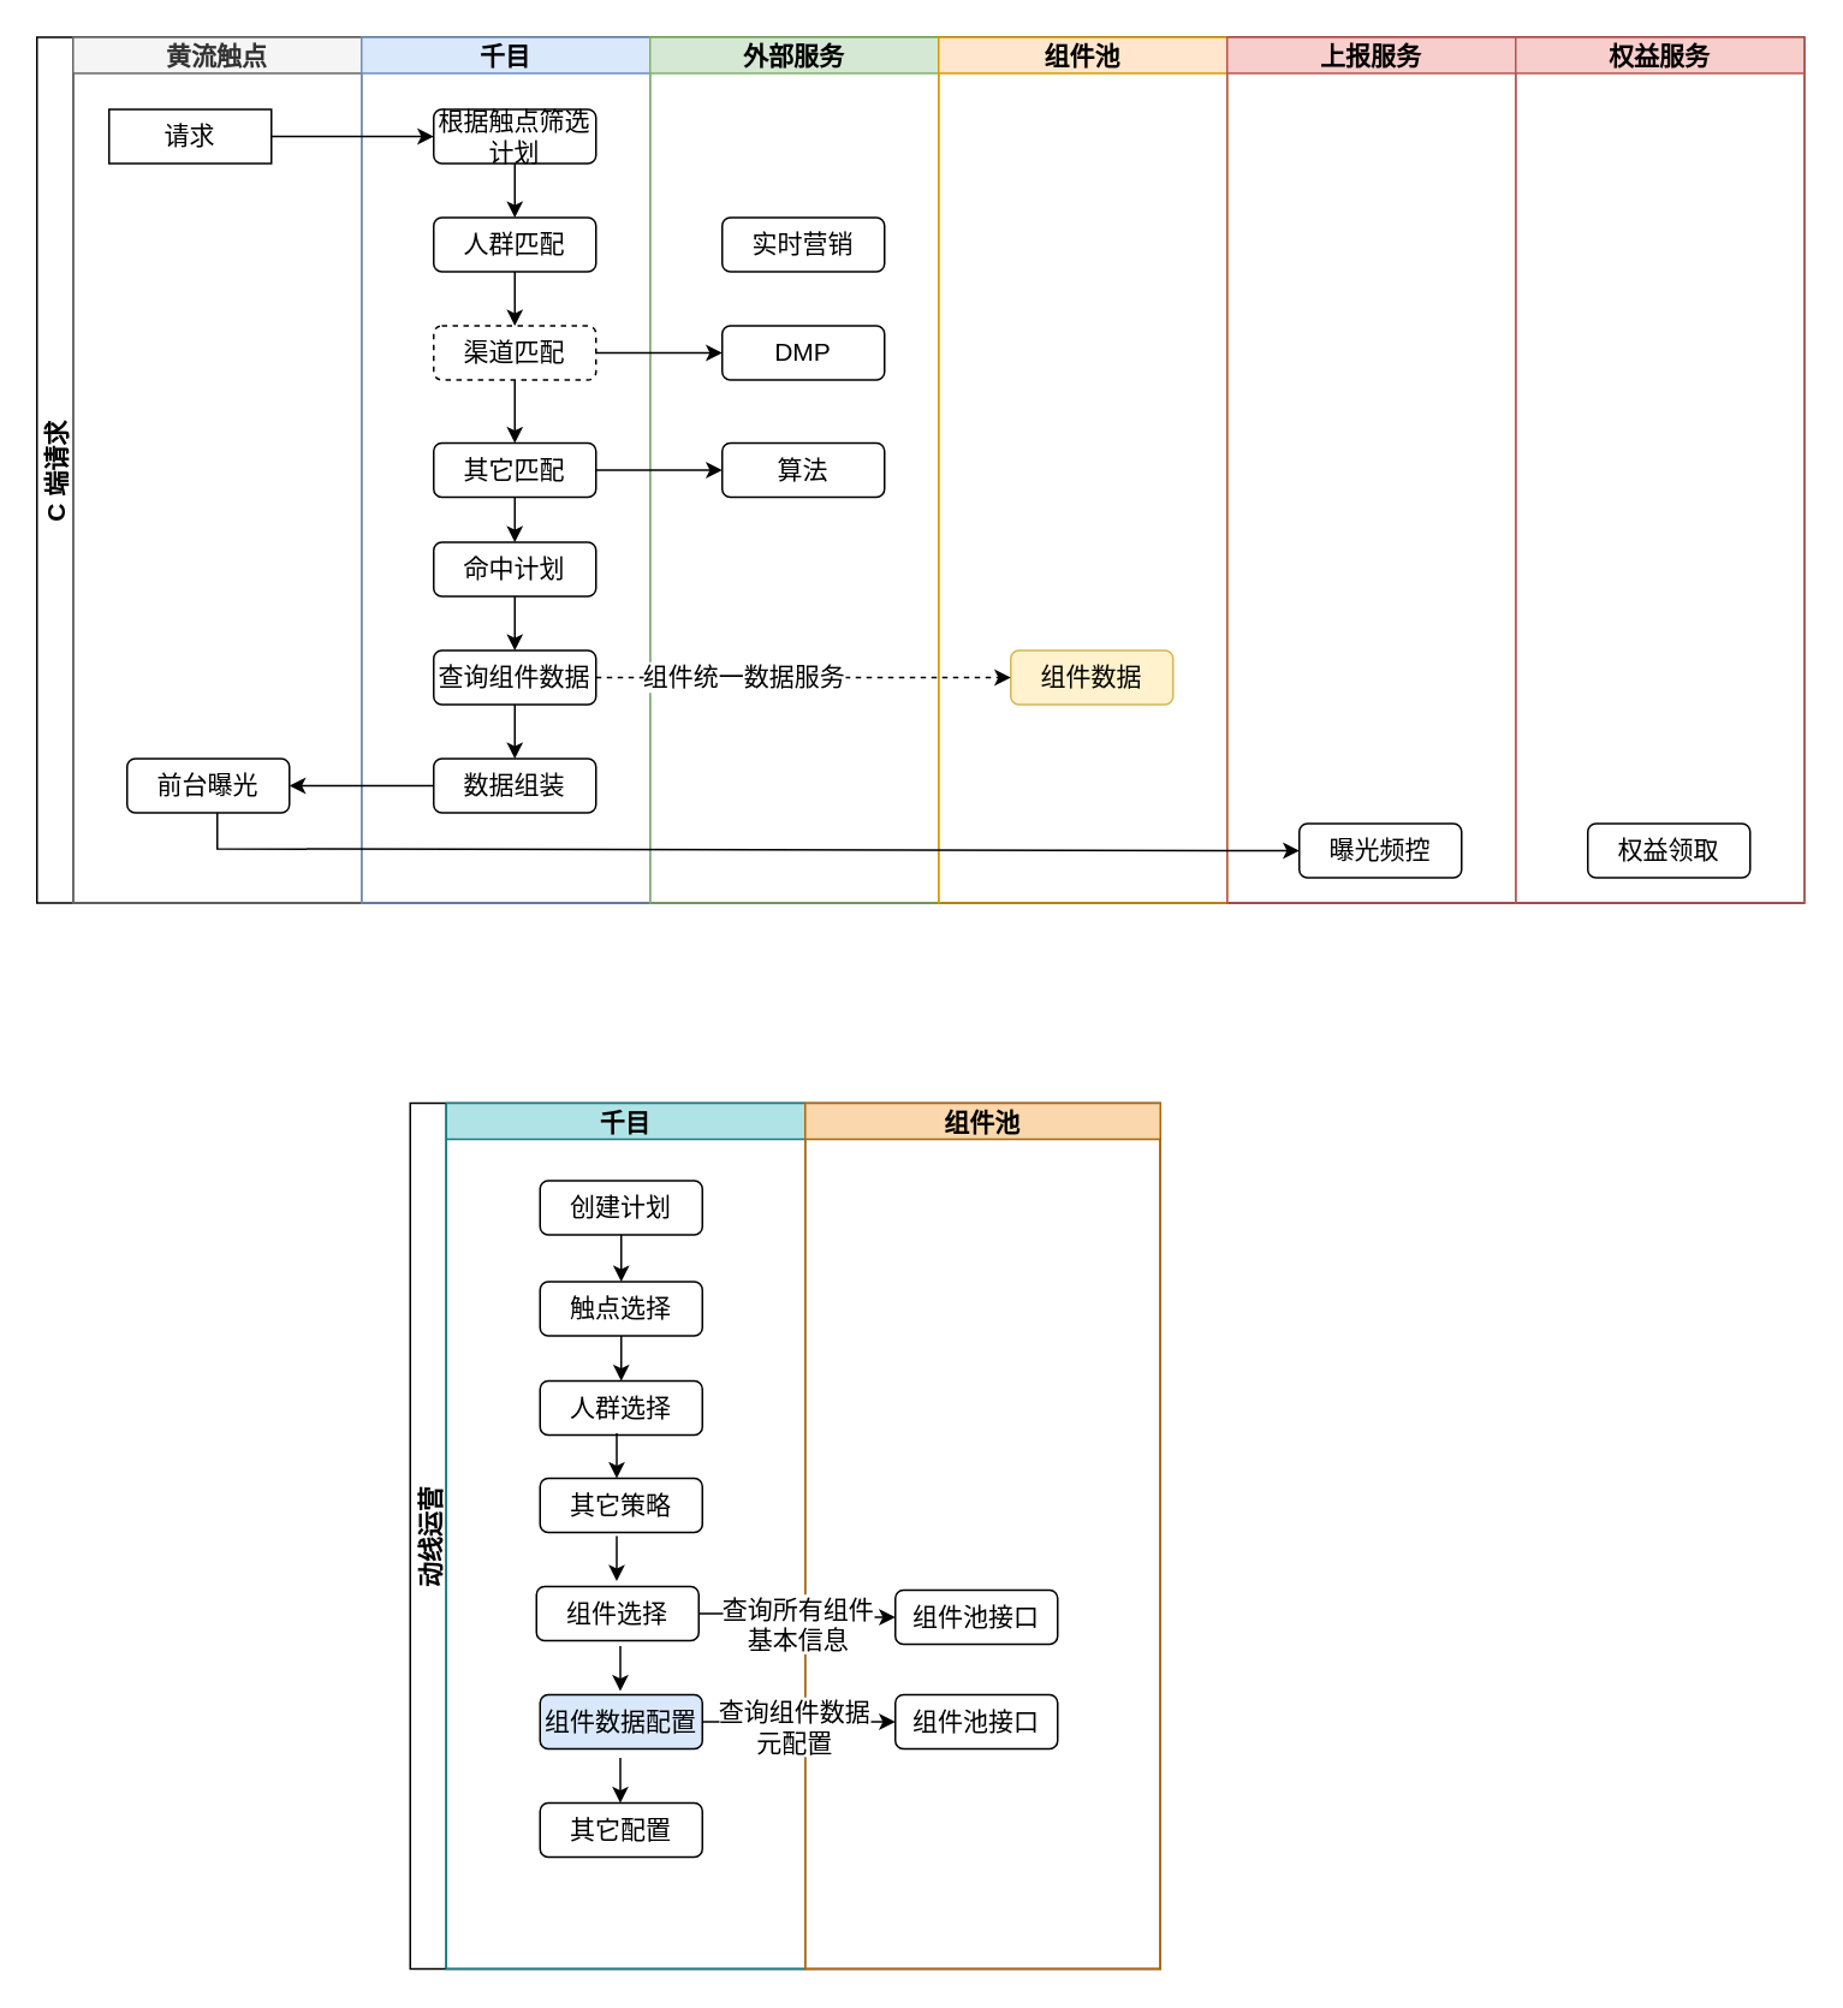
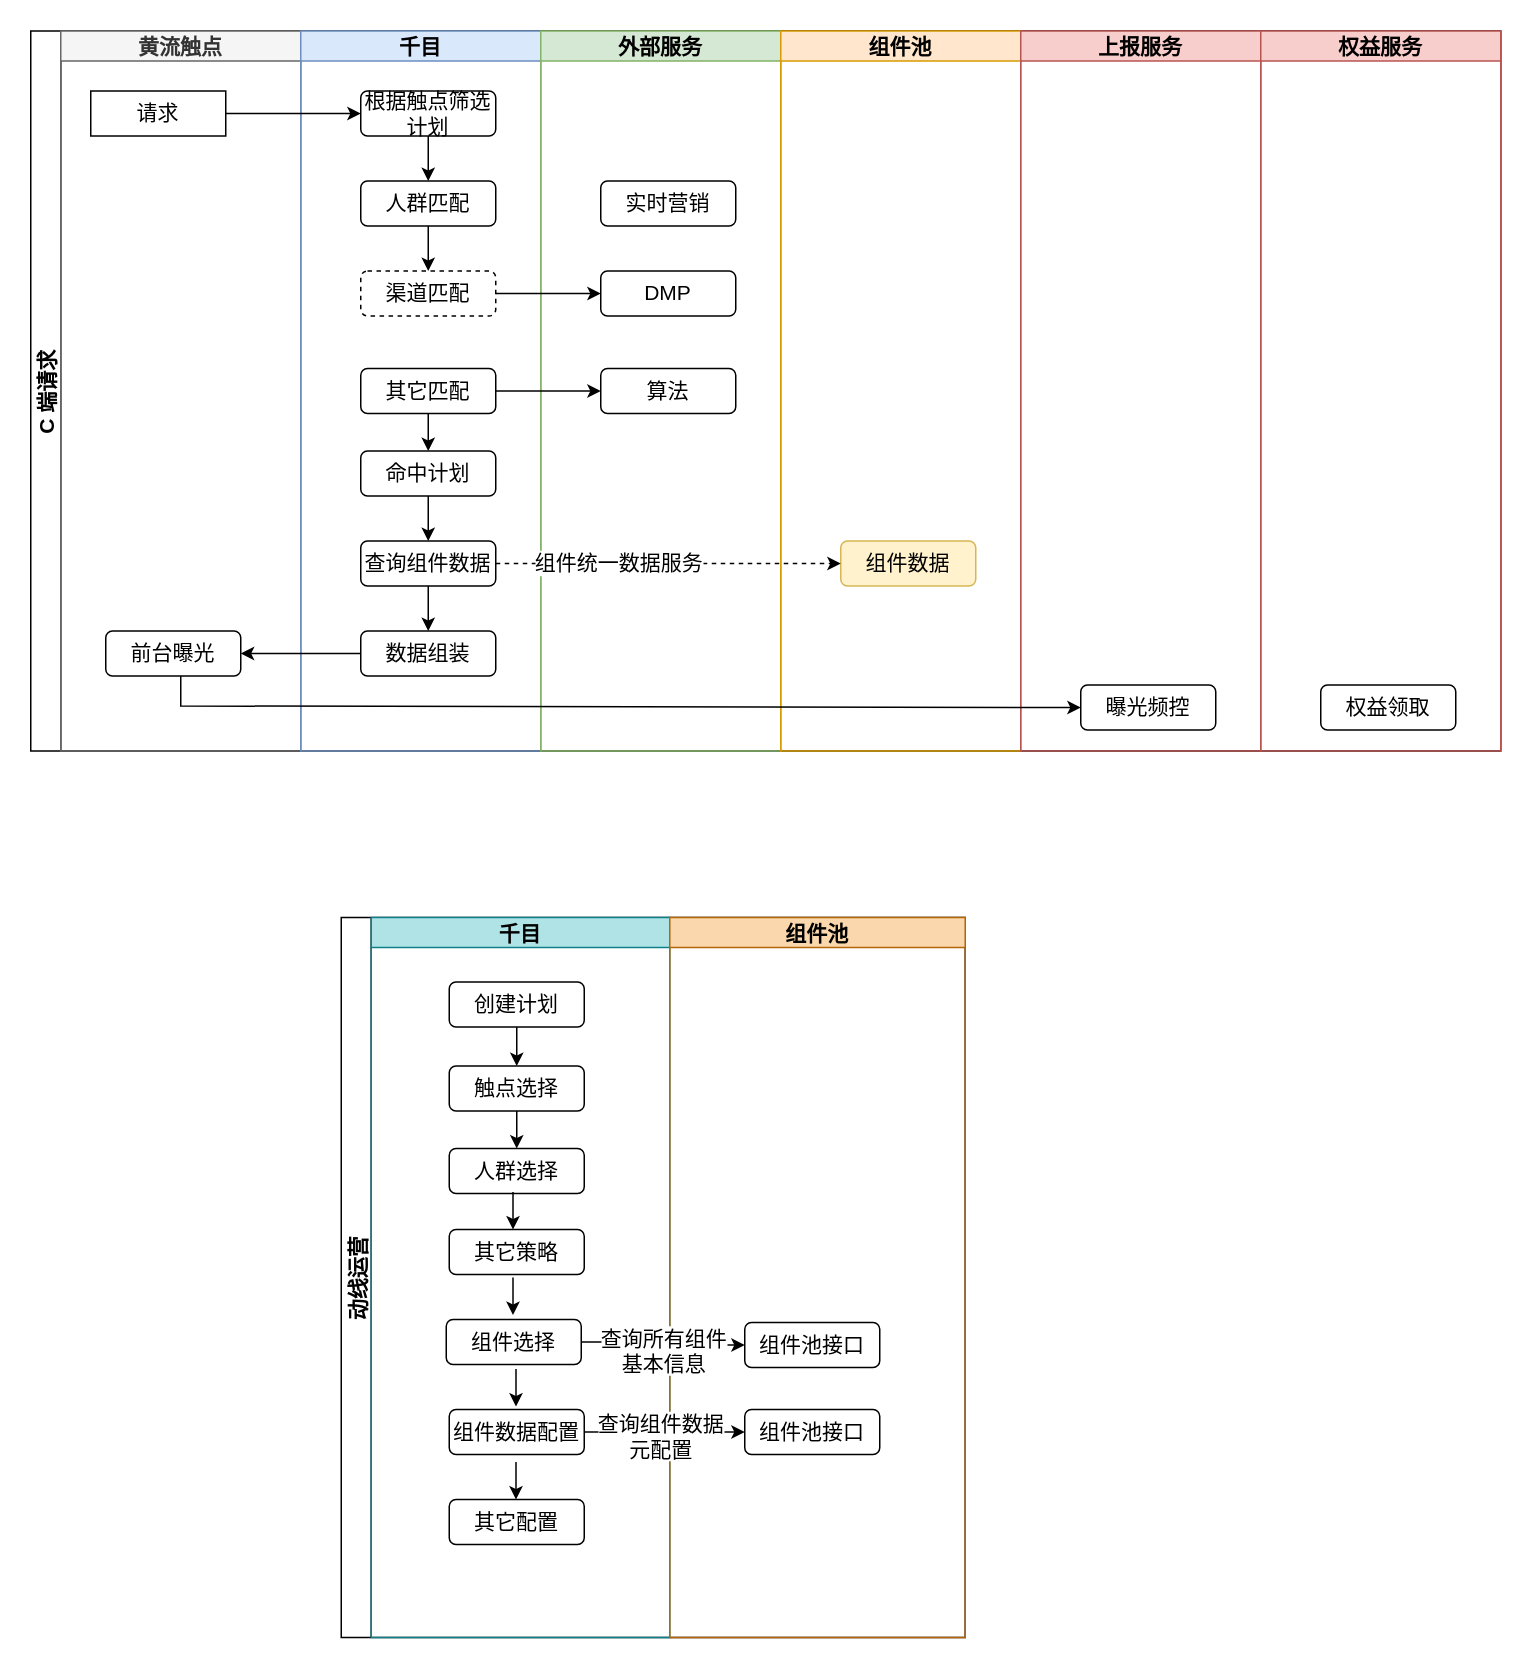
- <mxCell id="11" value="" style="edgeStyle=orthogonalEdgeStyle;rounded=0;orthogonalLoop=1;jettySize=auto;html=1;entryX=0.5;entryY=0;entryDx=0;entryDy=0;fontSize=14;" parent="6" source="12" target="14" edge="1"><mxGeometry relative="1" as="geometry"><mxPoint x="60" y="210" as="targetPoint" /></mxGeometry></mxCell>
- <mxCell id="46" value="组件数据配置" style="rounded=1;whiteSpace=wrap;html=1;fontSize=14;fillColor=#dae8fc;" parent="38" vertex="1"><mxGeometry x="52" y="328" width="90" height="30" as="geometry" /></mxCell>
+ <mxCell id="46" value="组件数据配置" style="rounded=1;whiteSpace=wrap;html=1;fontSize=14;" parent="38" vertex="1"><mxGeometry x="52" y="328" width="90" height="30" as="geometry" /></mxCell>
